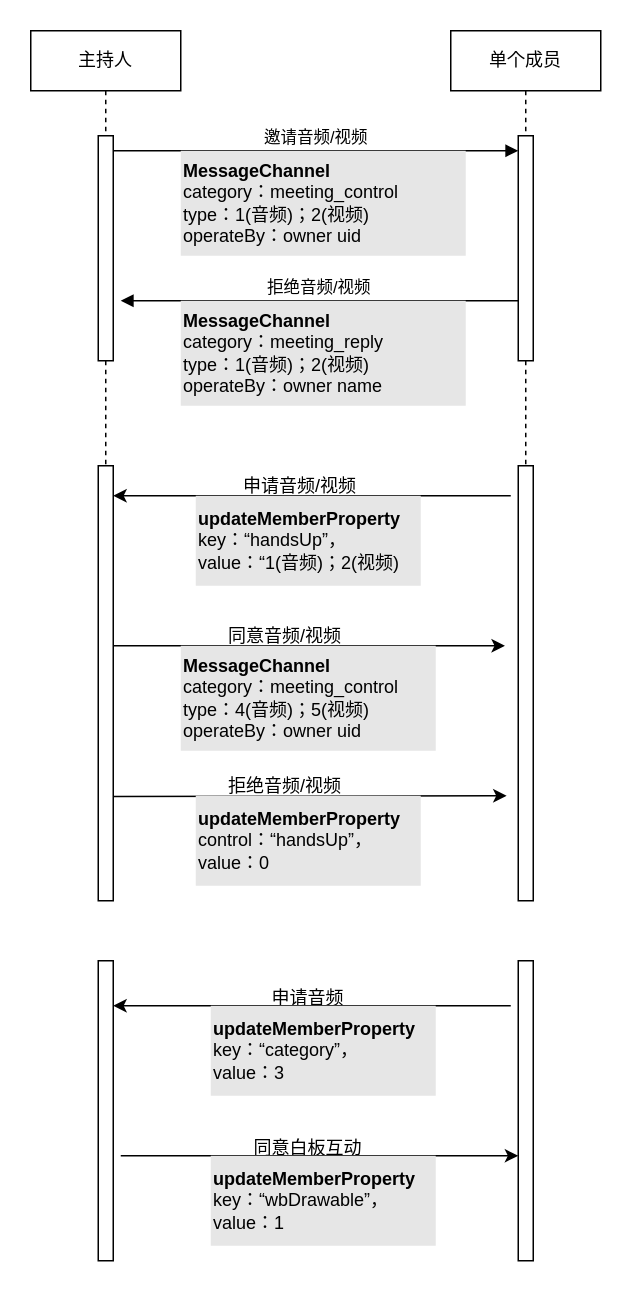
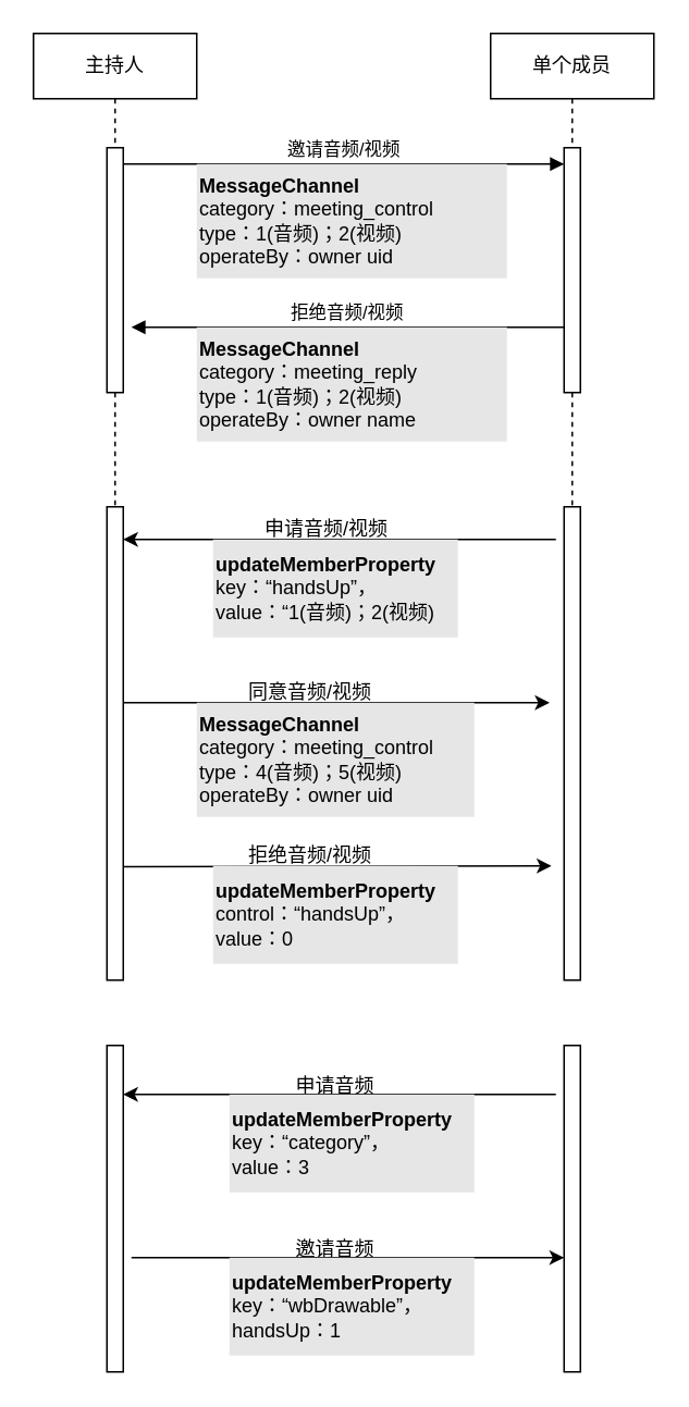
- <mxCell id="27" value="同意白板互动" style="text;html=1;strokeColor=none;fillColor=none;align=center;verticalAlign=middle;whiteSpace=wrap;rounded=0;" vertex="1" parent="1"><mxGeometry x="160" y="750" width="90" height="30" as="geometry" /></mxCell>
+ <mxCell id="27" value="邀请音频" style="text;html=1;strokeColor=none;fillColor=none;align=center;verticalAlign=middle;whiteSpace=wrap;rounded=0;" vertex="1" parent="1"><mxGeometry x="160" y="750" width="90" height="30" as="geometry" /></mxCell>
- <mxCell id="28" value="&lt;b&gt;updateMemberProperty&lt;/b&gt;&lt;br&gt;key：“wbDrawable”，&lt;br&gt;value：1" style="text;html=1;strokeColor=none;fillColor=#E6E6E6;align=left;verticalAlign=middle;whiteSpace=wrap;rounded=0;" vertex="1" parent="1"><mxGeometry x="140" y="770" width="150" height="60" as="geometry" /></mxCell>
+ <mxCell id="28" value="&lt;b&gt;updateMemberProperty&lt;/b&gt;&lt;br&gt;key：“wbDrawable”，&lt;br&gt;handsUp：1" style="text;html=1;strokeColor=none;fillColor=#E6E6E6;align=left;verticalAlign=middle;whiteSpace=wrap;rounded=0;" vertex="1" parent="1"><mxGeometry x="140" y="770" width="150" height="60" as="geometry" /></mxCell>
